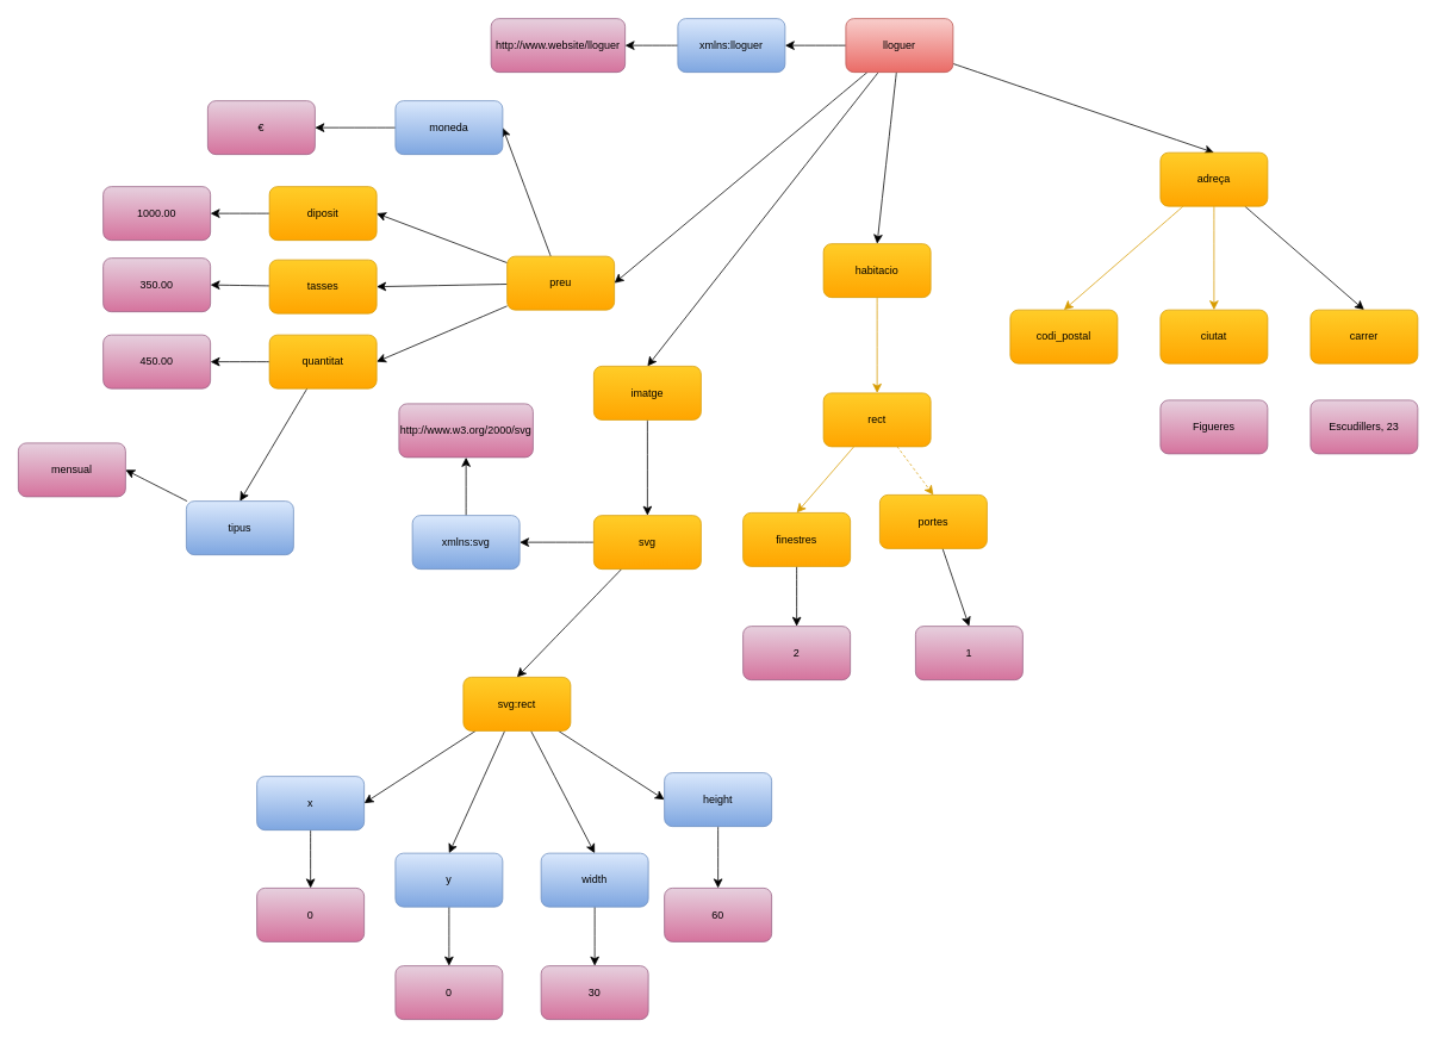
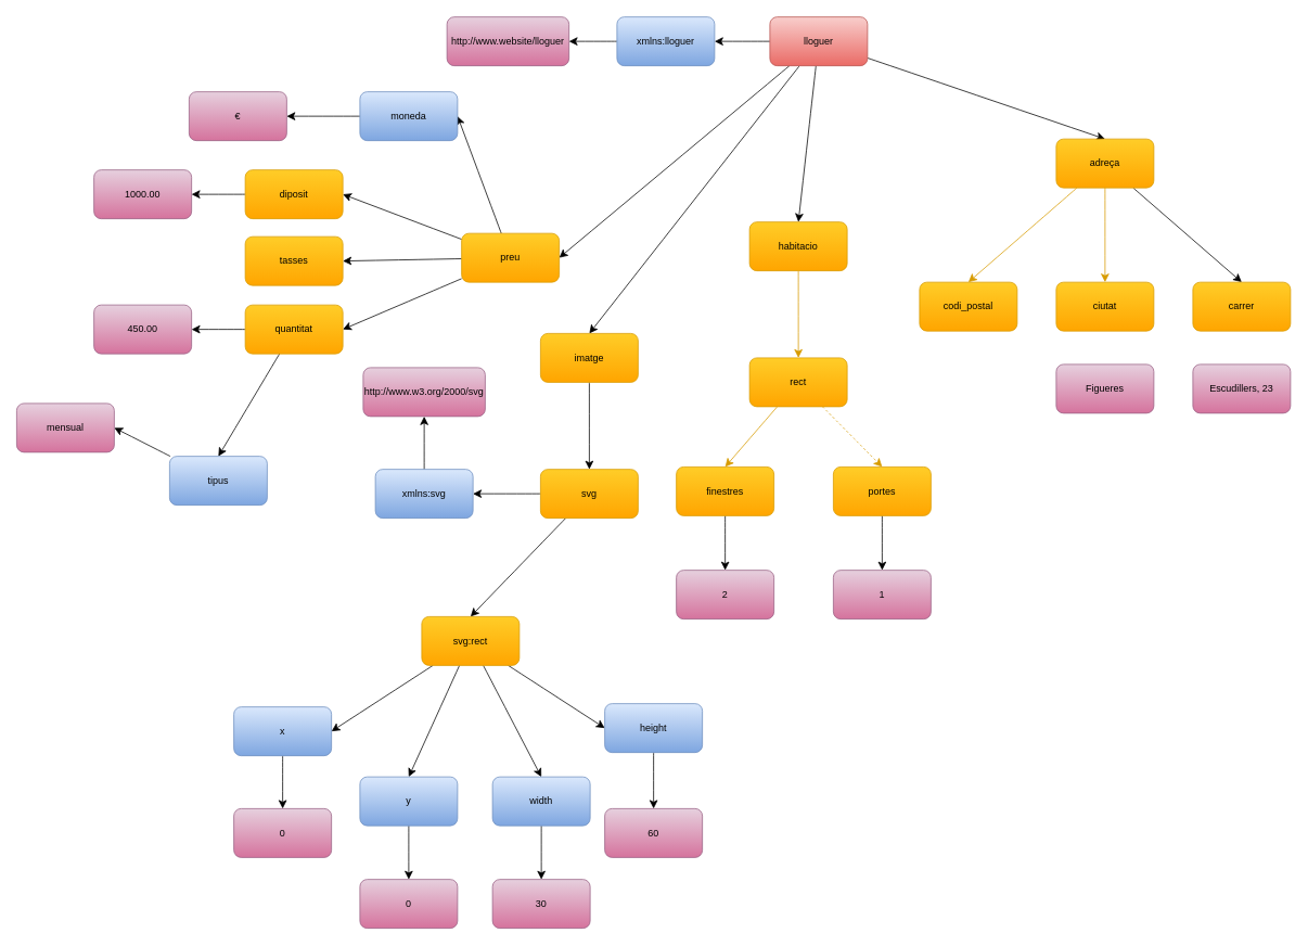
- <mxCell id="68" value="350.00" style="rounded=1;whiteSpace=wrap;html=1;fillColor=#e6d0de;strokeColor=#996185;gradientColor=#d5739d;" vertex="1" parent="1"><mxGeometry x="115" y="288" width="120" height="60" as="geometry" /></mxCell>
- <mxCell id="62" style="edgeStyle=none;curved=1;rounded=0;orthogonalLoop=1;jettySize=auto;html=1;entryX=1;entryY=0.5;entryDx=0;entryDy=0;fontSize=12;startSize=8;endSize=8;" edge="1" parent="1" source="63" target="68"><mxGeometry relative="1" as="geometry" /></mxCell>
- <mxCell id="25" value="portes" style="rounded=1;whiteSpace=wrap;html=1;fillColor=#ffcd28;strokeColor=#d79b00;gradientColor=#ffa500;" vertex="1" parent="1"><mxGeometry x="984" y="553" width="120" height="60" as="geometry" /></mxCell>
+ <mxCell id="25" value="portes" style="rounded=1;whiteSpace=wrap;html=1;fillColor=#ffcd28;strokeColor=#d79b00;gradientColor=#ffa500;" vertex="1" parent="1"><mxGeometry x="1024" y="573" width="120" height="60" as="geometry" /></mxCell>
